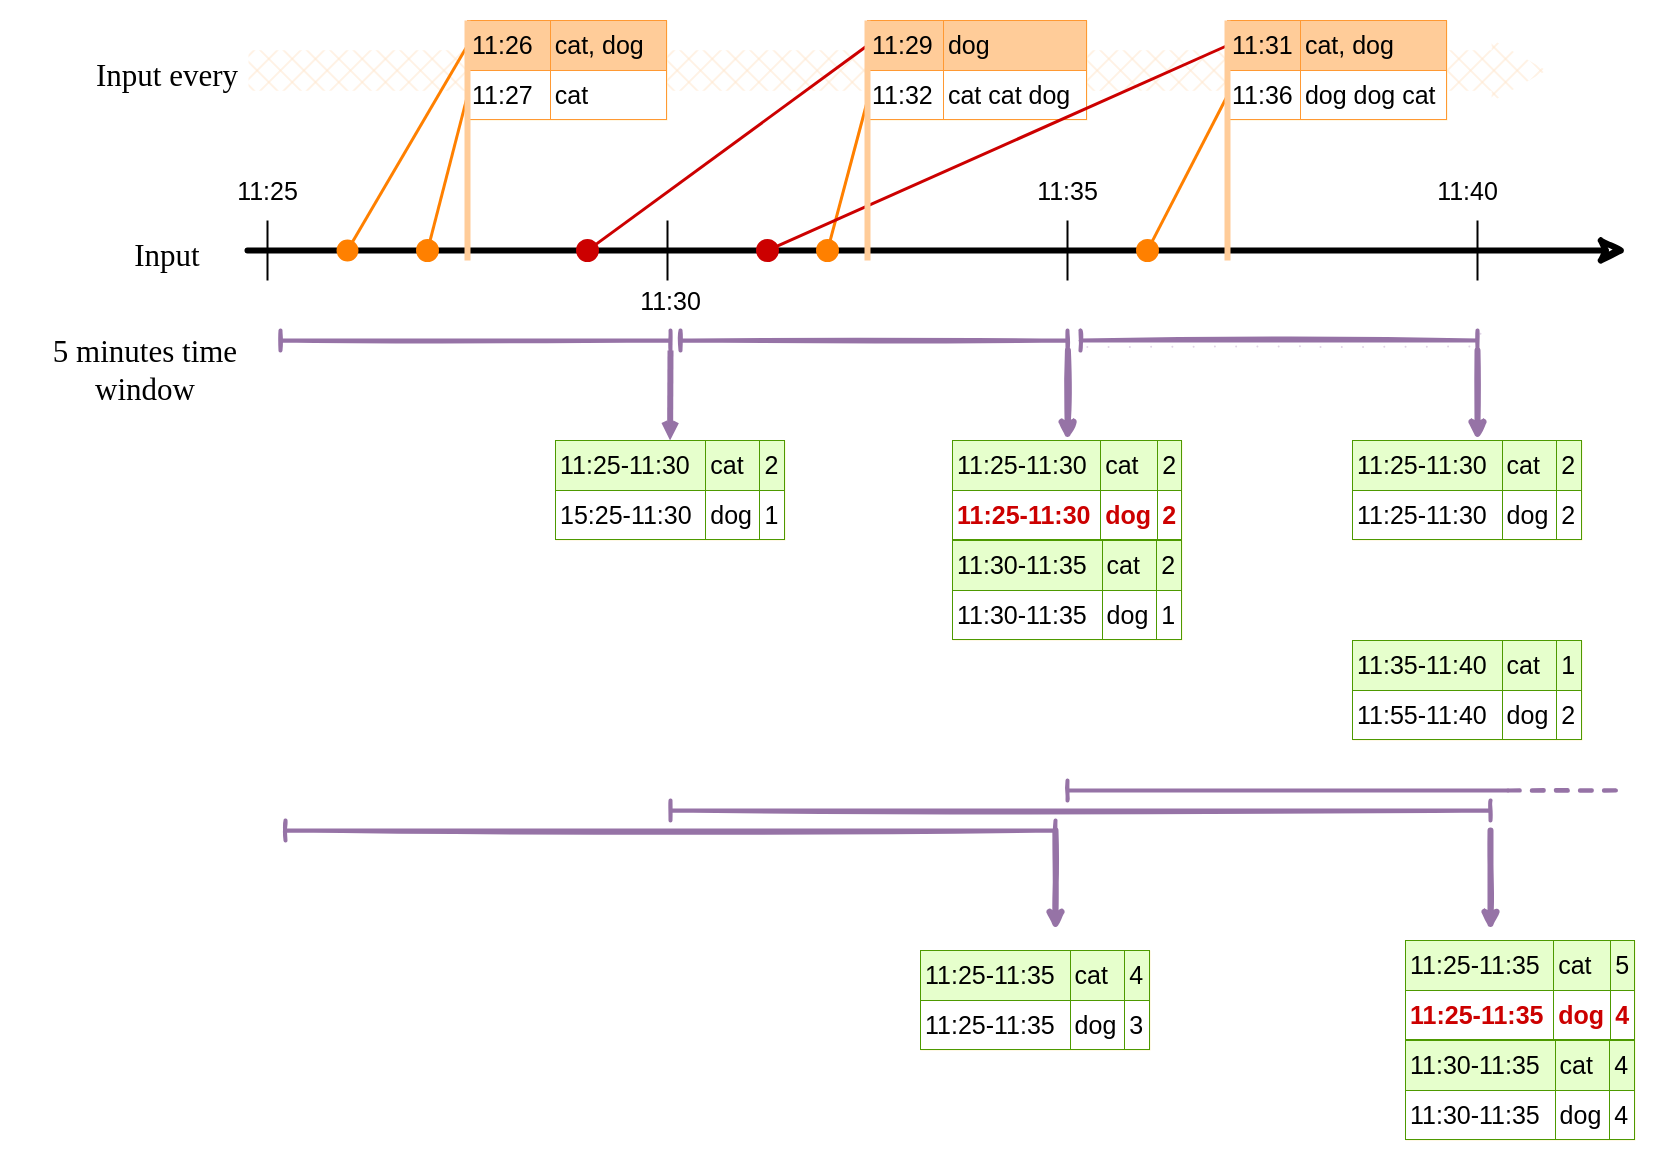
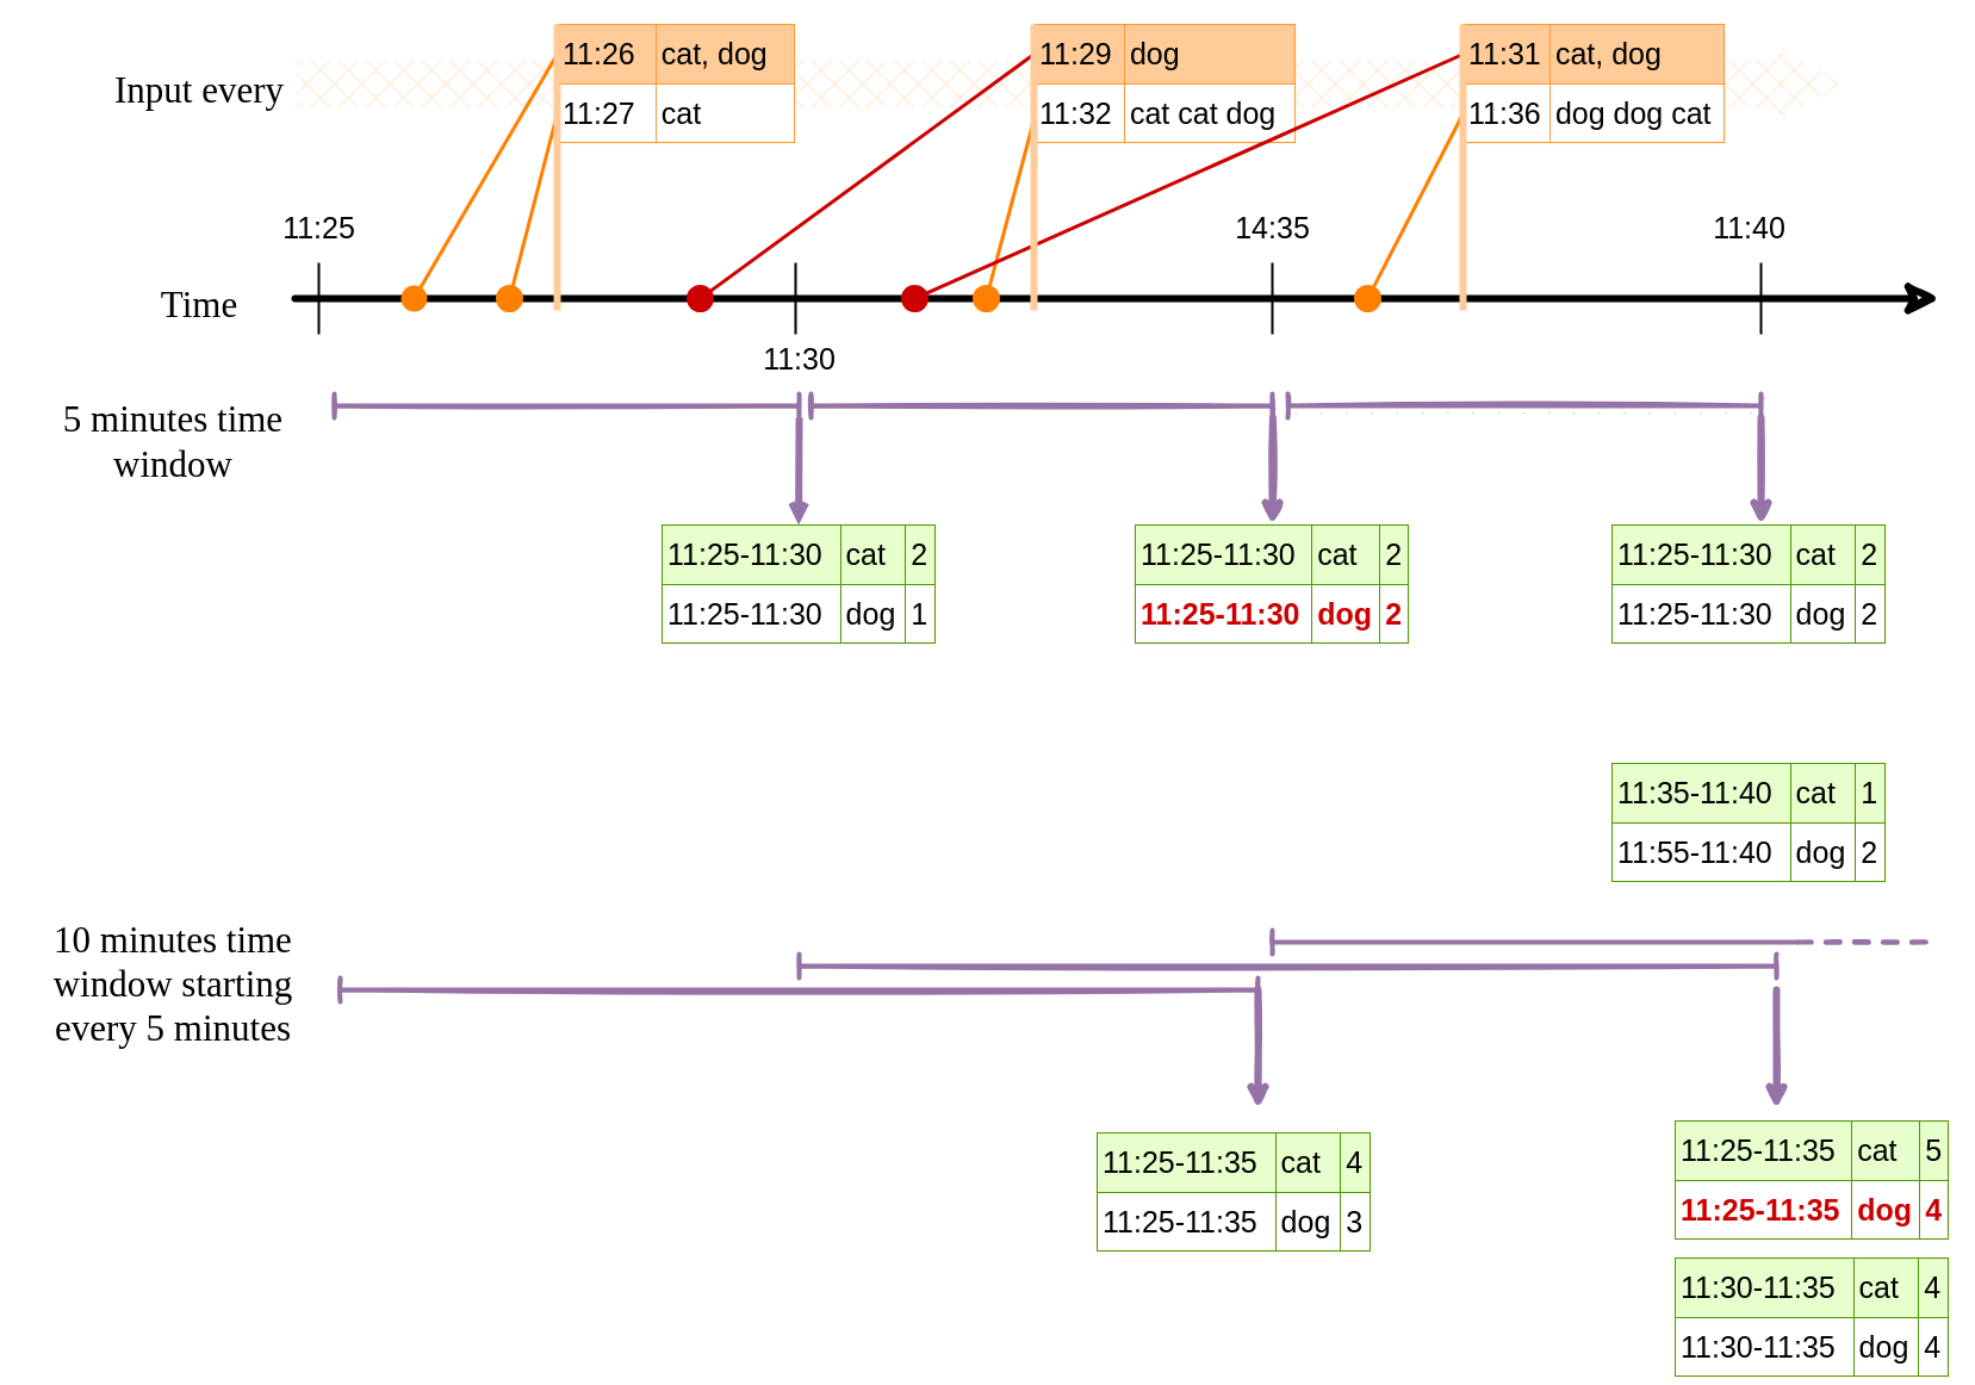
- <mxCell id="12" value="11:35" style="text;html=1;align=center;verticalAlign=middle;resizable=0;points=[];autosize=1;fontSize=25;" parent="1" vertex="1"><mxGeometry x="1027" y="170" width="80" height="40" as="geometry" /></mxCell>
+ <mxCell id="12" value="14:35" style="text;html=1;align=center;verticalAlign=middle;resizable=0;points=[];autosize=1;fontSize=25;" parent="1" vertex="1"><mxGeometry x="1027" y="170" width="80" height="40" as="geometry" /></mxCell>
- <mxCell id="27" value="&lt;font face=&quot;Architects Daughter&quot; style=&quot;font-size: 31px&quot;&gt;Input&lt;/font&gt;" style="text;html=1;strokeColor=none;fillColor=none;align=center;verticalAlign=middle;whiteSpace=wrap;rounded=0;shadow=0;glass=0;sketch=0;fontSize=25;" parent="1" vertex="1"><mxGeometry x="87" y="220" width="160" height="70" as="geometry" /></mxCell>
+ <mxCell id="27" value="&lt;font face=&quot;Architects Daughter&quot; style=&quot;font-size: 31px&quot;&gt;Time&lt;/font&gt;" style="text;html=1;strokeColor=none;fillColor=none;align=center;verticalAlign=middle;whiteSpace=wrap;rounded=0;shadow=0;glass=0;sketch=0;fontSize=25;" parent="1" vertex="1"><mxGeometry x="87" y="220" width="160" height="70" as="geometry" /></mxCell>
- <mxCell id="21" value="&lt;table width=&quot;100%&quot; cellpadding=&quot;4&quot; style=&quot;width: 100% ; height: 100% ; background-color: rgb(230 , 255 , 204) ; border: 1px solid rgb(77 , 153 , 0) ; border-collapse: collapse ; font-size: 25px&quot; border=&quot;1&quot;&gt;&lt;tbody style=&quot;font-size: 25px&quot;&gt;&lt;tr style=&quot;font-size: 25px&quot;&gt;&lt;td style=&quot;font-size: 25px&quot;&gt;&lt;font style=&quot;font-size: 25px&quot;&gt;11:25-11:30&lt;/font&gt;&lt;/td&gt;&lt;td style=&quot;font-size: 25px&quot;&gt;&lt;font style=&quot;font-size: 25px&quot;&gt;cat&lt;/font&gt;&lt;/td&gt;&lt;td&gt;2&lt;/td&gt;&lt;/tr&gt;&lt;tr style=&quot;font-size: 25px&quot;&gt;&lt;td style=&quot;font-size: 25px ; background-color: rgb(255 , 255 , 255)&quot;&gt;&lt;span&gt;15:25-11:30&lt;/span&gt;&lt;br&gt;&lt;/td&gt;&lt;td style=&quot;font-size: 25px ; background-color: rgb(255 , 255 , 255)&quot;&gt;dog&lt;/td&gt;&lt;td style=&quot;background-color: rgb(255 , 255 , 255)&quot;&gt;1&lt;/td&gt;&lt;/tr&gt;&lt;/tbody&gt;&lt;/table&gt;" style="text;html=1;fillColor=#fff2cc;overflow=fill;rounded=0;fontSize=25;noLabel=0;connectable=1;strokeOpacity=100;arcSize=13;shadow=0;sketch=0;glass=0;" parent="1" vertex="1"><mxGeometry x="555" y="440" width="230" height="100" as="geometry" /></mxCell>
+ <mxCell id="21" value="&lt;table width=&quot;100%&quot; cellpadding=&quot;4&quot; style=&quot;width: 100% ; height: 100% ; background-color: rgb(230 , 255 , 204) ; border: 1px solid rgb(77 , 153 , 0) ; border-collapse: collapse ; font-size: 25px&quot; border=&quot;1&quot;&gt;&lt;tbody style=&quot;font-size: 25px&quot;&gt;&lt;tr style=&quot;font-size: 25px&quot;&gt;&lt;td style=&quot;font-size: 25px&quot;&gt;&lt;font style=&quot;font-size: 25px&quot;&gt;11:25-11:30&lt;/font&gt;&lt;/td&gt;&lt;td style=&quot;font-size: 25px&quot;&gt;&lt;font style=&quot;font-size: 25px&quot;&gt;cat&lt;/font&gt;&lt;/td&gt;&lt;td&gt;2&lt;/td&gt;&lt;/tr&gt;&lt;tr style=&quot;font-size: 25px&quot;&gt;&lt;td style=&quot;font-size: 25px ; background-color: rgb(255 , 255 , 255)&quot;&gt;&lt;span&gt;11:25-11:30&lt;/span&gt;&lt;br&gt;&lt;/td&gt;&lt;td style=&quot;font-size: 25px ; background-color: rgb(255 , 255 , 255)&quot;&gt;dog&lt;/td&gt;&lt;td style=&quot;background-color: rgb(255 , 255 , 255)&quot;&gt;1&lt;/td&gt;&lt;/tr&gt;&lt;/tbody&gt;&lt;/table&gt;" style="text;html=1;fillColor=#fff2cc;overflow=fill;rounded=0;fontSize=25;noLabel=0;connectable=1;strokeOpacity=100;arcSize=13;shadow=0;sketch=0;glass=0;" parent="1" vertex="1"><mxGeometry x="555" y="440" width="230" height="100" as="geometry" /></mxCell>
- <mxCell id="23" value="&lt;table width=&quot;100%&quot; cellpadding=&quot;4&quot; style=&quot;width: 100% ; height: 100% ; background-color: rgb(230 , 255 , 204) ; border: 1px solid rgb(77 , 153 , 0) ; border-collapse: collapse ; font-size: 25px&quot; border=&quot;1&quot;&gt;&lt;tbody style=&quot;font-size: 25px&quot;&gt;&lt;tr style=&quot;font-size: 25px&quot;&gt;&lt;td style=&quot;font-size: 25px&quot;&gt;&lt;font style=&quot;font-size: 25px&quot;&gt;11:30-11:35&lt;/font&gt;&lt;/td&gt;&lt;td style=&quot;font-size: 25px&quot;&gt;&lt;font style=&quot;font-size: 25px&quot;&gt;cat&lt;/font&gt;&lt;/td&gt;&lt;td&gt;2&lt;/td&gt;&lt;/tr&gt;&lt;tr style=&quot;font-size: 25px&quot;&gt;&lt;td style=&quot;font-size: 25px ; background-color: rgb(255 , 255 , 255)&quot;&gt;&lt;span&gt;11:30-11:35&lt;/span&gt;&lt;br&gt;&lt;/td&gt;&lt;td style=&quot;font-size: 25px ; background-color: rgb(255 , 255 , 255)&quot;&gt;dog&lt;/td&gt;&lt;td style=&quot;background-color: rgb(255 , 255 , 255)&quot;&gt;1&lt;/td&gt;&lt;/tr&gt;&lt;/tbody&gt;&lt;/table&gt;" style="text;html=1;fillColor=#fff2cc;overflow=fill;rounded=0;fontSize=25;noLabel=0;connectable=1;strokeOpacity=100;arcSize=13;shadow=0;sketch=0;glass=0;" parent="1" vertex="1"><mxGeometry x="952" y="540" width="230" height="100" as="geometry" /></mxCell>
+ <mxCell id="37" value="&lt;font face=&quot;Architects Daughter&quot; style=&quot;font-size: 31px&quot;&gt;10 minutes time window starting every 5 minutes&lt;/font&gt;" style="text;html=1;strokeColor=none;fillColor=none;align=center;verticalAlign=middle;whiteSpace=wrap;rounded=0;shadow=0;glass=0;sketch=0;fontSize=25;" vertex="1" parent="1"><mxGeometry x="20" y="770" width="250" height="110" as="geometry" /></mxCell>
- <mxCell id="40" value="&lt;table width=&quot;100%&quot; cellpadding=&quot;4&quot; style=&quot;width: 100% ; height: 100% ; background-color: rgb(230 , 255 , 204) ; border: 1px solid rgb(77 , 153 , 0) ; border-collapse: collapse ; font-size: 25px&quot; border=&quot;1&quot;&gt;&lt;tbody style=&quot;font-size: 25px&quot;&gt;&lt;tr style=&quot;font-size: 25px&quot;&gt;&lt;td style=&quot;font-size: 25px&quot;&gt;&lt;font style=&quot;font-size: 25px&quot;&gt;11:30-11:35&lt;/font&gt;&lt;/td&gt;&lt;td style=&quot;font-size: 25px&quot;&gt;&lt;font style=&quot;font-size: 25px&quot;&gt;cat&lt;/font&gt;&lt;/td&gt;&lt;td&gt;4&lt;/td&gt;&lt;/tr&gt;&lt;tr style=&quot;font-size: 25px&quot;&gt;&lt;td style=&quot;font-size: 25px ; background-color: rgb(255 , 255 , 255)&quot;&gt;&lt;span&gt;11:30-11:35&lt;/span&gt;&lt;br&gt;&lt;/td&gt;&lt;td style=&quot;font-size: 25px ; background-color: rgb(255 , 255 , 255)&quot;&gt;dog&lt;/td&gt;&lt;td style=&quot;background-color: rgb(255 , 255 , 255)&quot;&gt;4&lt;/td&gt;&lt;/tr&gt;&lt;/tbody&gt;&lt;/table&gt;" style="text;html=1;fillColor=#fff2cc;overflow=fill;rounded=0;fontSize=25;noLabel=0;connectable=1;strokeOpacity=100;arcSize=13;shadow=0;sketch=0;glass=0;" vertex="1" parent="1"><mxGeometry x="1405" y="1040" width="230" height="100" as="geometry" /></mxCell>
+ <mxCell id="40" value="&lt;table width=&quot;100%&quot; cellpadding=&quot;4&quot; style=&quot;width: 100% ; height: 100% ; background-color: rgb(230 , 255 , 204) ; border: 1px solid rgb(77 , 153 , 0) ; border-collapse: collapse ; font-size: 25px&quot; border=&quot;1&quot;&gt;&lt;tbody style=&quot;font-size: 25px&quot;&gt;&lt;tr style=&quot;font-size: 25px&quot;&gt;&lt;td style=&quot;font-size: 25px&quot;&gt;&lt;font style=&quot;font-size: 25px&quot;&gt;11:30-11:35&lt;/font&gt;&lt;/td&gt;&lt;td style=&quot;font-size: 25px&quot;&gt;&lt;font style=&quot;font-size: 25px&quot;&gt;cat&lt;/font&gt;&lt;/td&gt;&lt;td&gt;4&lt;/td&gt;&lt;/tr&gt;&lt;tr style=&quot;font-size: 25px&quot;&gt;&lt;td style=&quot;font-size: 25px ; background-color: rgb(255 , 255 , 255)&quot;&gt;&lt;span&gt;11:30-11:35&lt;/span&gt;&lt;br&gt;&lt;/td&gt;&lt;td style=&quot;font-size: 25px ; background-color: rgb(255 , 255 , 255)&quot;&gt;dog&lt;/td&gt;&lt;td style=&quot;background-color: rgb(255 , 255 , 255)&quot;&gt;4&lt;/td&gt;&lt;/tr&gt;&lt;/tbody&gt;&lt;/table&gt;" style="text;html=1;fillColor=#fff2cc;overflow=fill;rounded=0;fontSize=25;noLabel=0;connectable=1;strokeOpacity=100;arcSize=13;shadow=0;sketch=0;glass=0;" vertex="1" parent="1"><mxGeometry x="1405" y="1055" width="230" height="100" as="geometry" /></mxCell>
